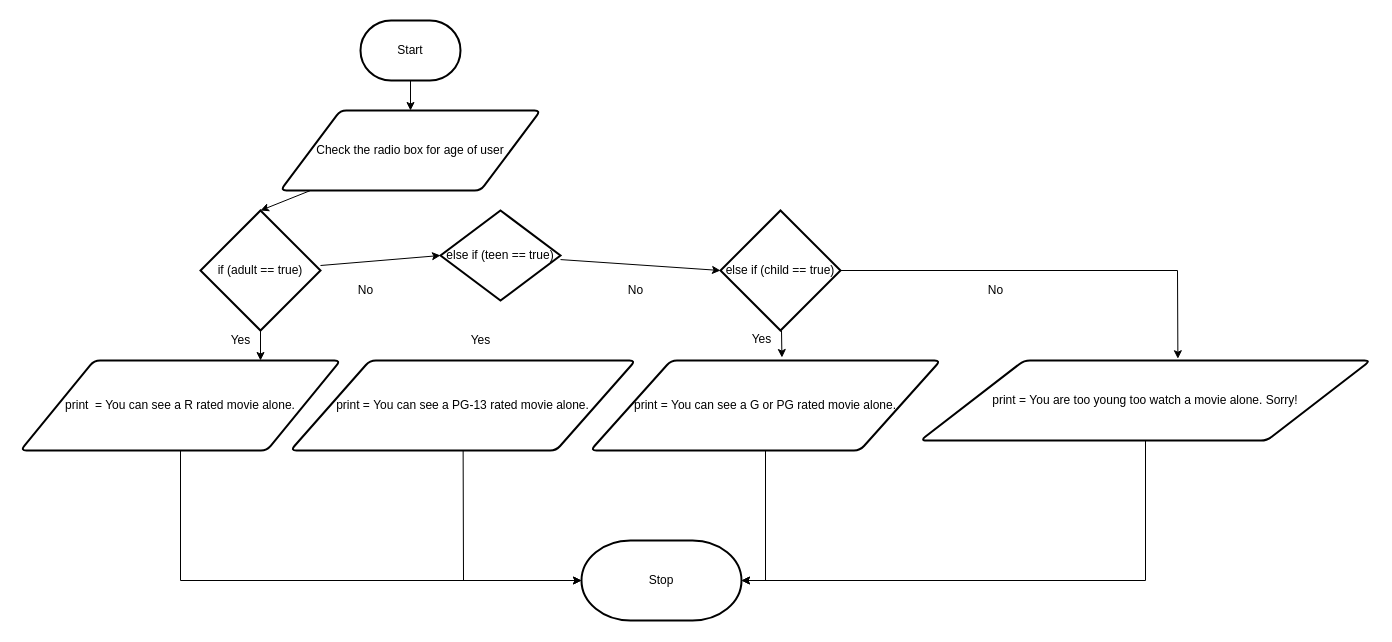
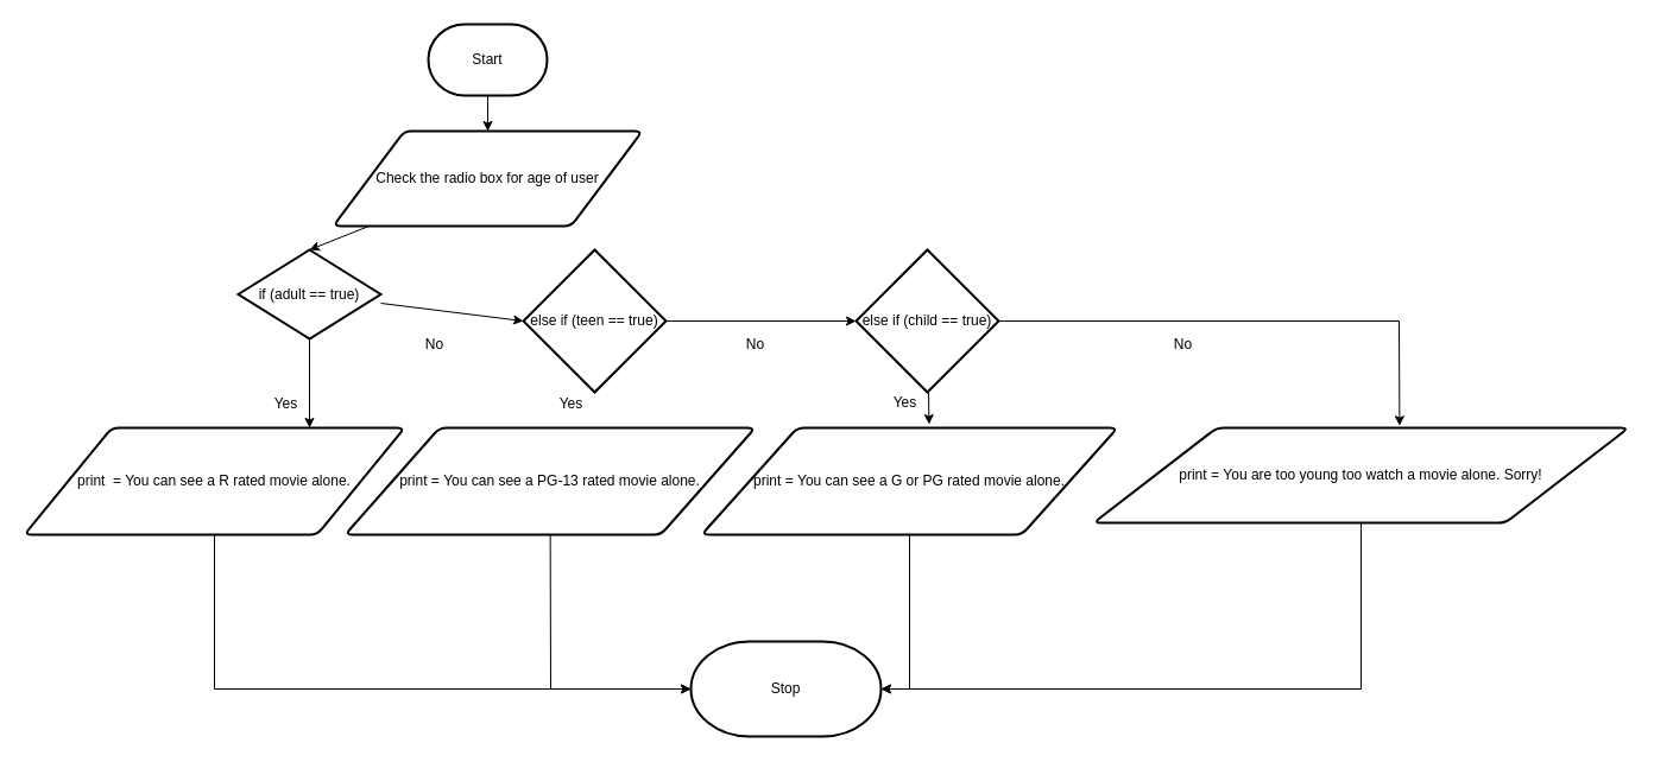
- <mxCell id="12" value="else if (teen == true)" style="strokeWidth=2;html=1;shape=mxgraph.flowchart.decision;whiteSpace=wrap;" parent="1" vertex="1"><mxGeometry x="440" y="210" width="120" height="90" as="geometry" /></mxCell>
+ <mxCell id="12" value="else if (teen == true)" style="strokeWidth=2;html=1;shape=mxgraph.flowchart.decision;whiteSpace=wrap;" parent="1" vertex="1"><mxGeometry x="440" y="210" width="120" height="120" as="geometry" /></mxCell>
- <mxCell id="8" value="if (adult == true)" style="strokeWidth=2;html=1;shape=mxgraph.flowchart.decision;whiteSpace=wrap;" parent="1" vertex="1"><mxGeometry x="200" y="210" width="120" height="120" as="geometry" /></mxCell>
+ <mxCell id="8" value="if (adult == true)" style="strokeWidth=2;html=1;shape=mxgraph.flowchart.decision;whiteSpace=wrap;" parent="1" vertex="1"><mxGeometry x="200" y="210" width="120" height="75" as="geometry" /></mxCell>
